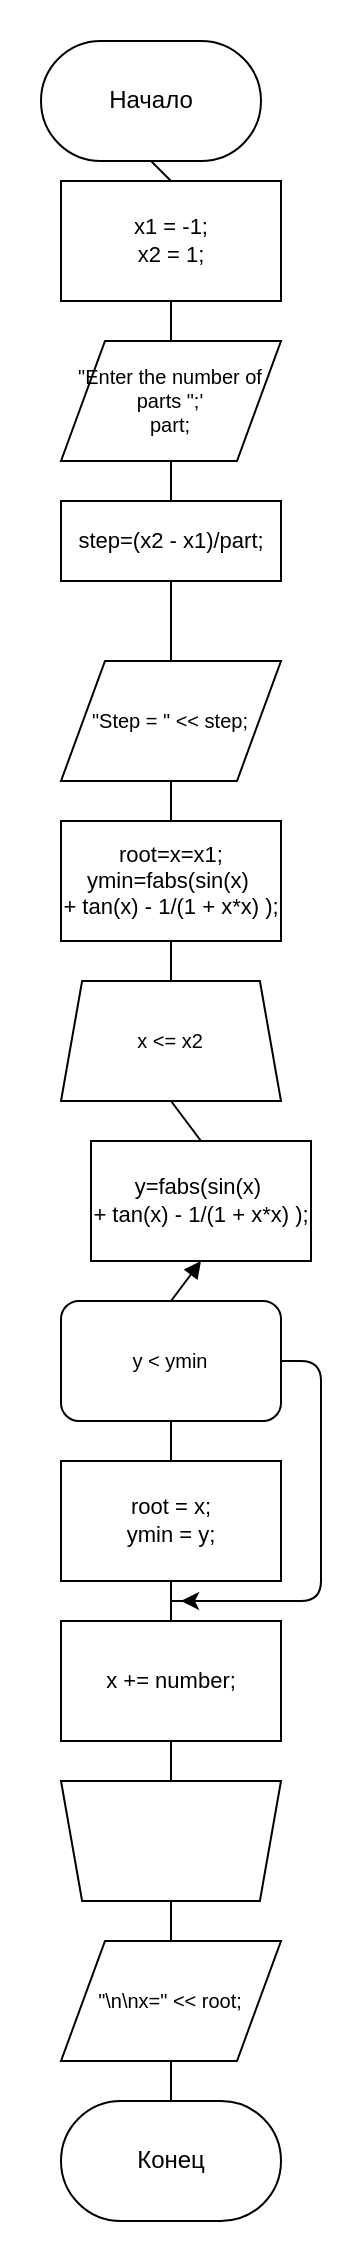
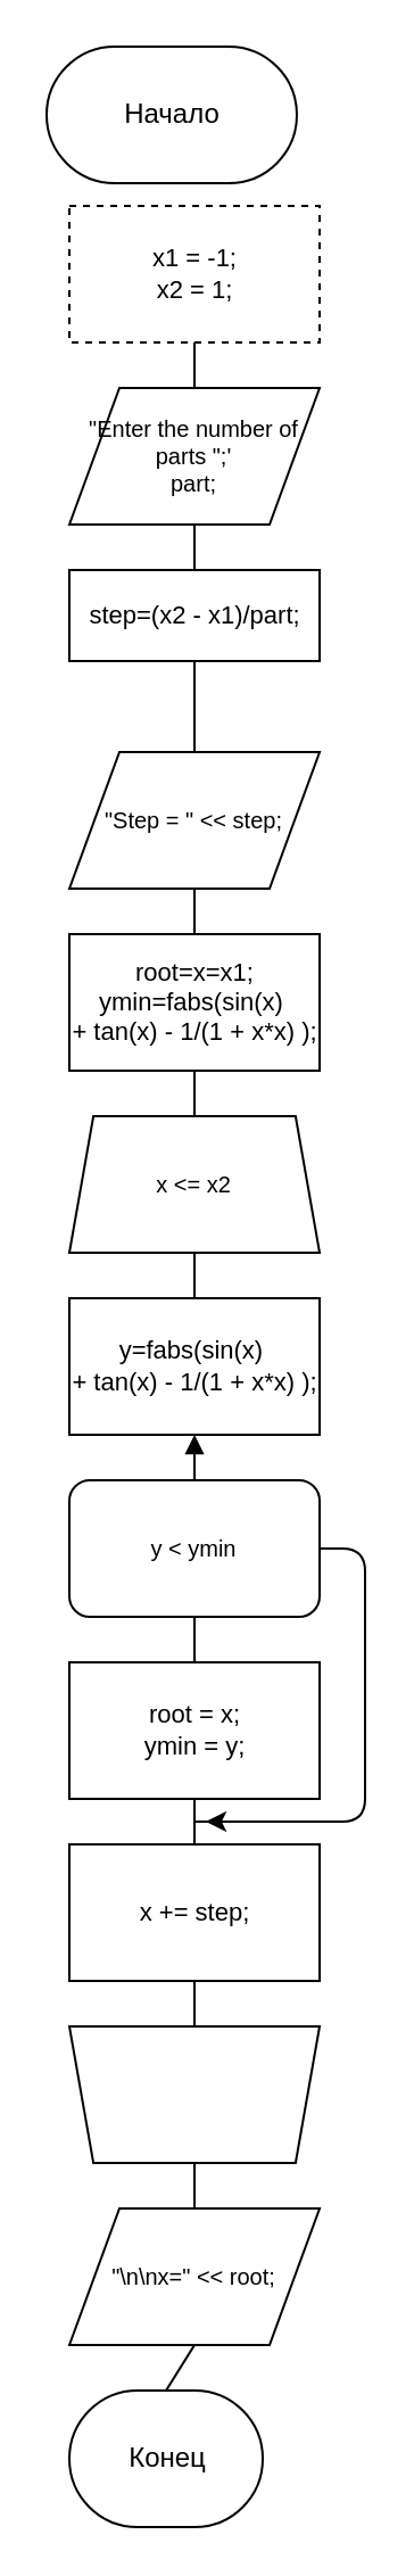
- <mxCell id="4" value="" style="endArrow=none;html=1;fontSize=11;entryX=0.5;entryY=0.5;entryDx=0;entryDy=30;entryPerimeter=0;exitX=0.5;exitY=0;exitDx=0;exitDy=0;" edge="1" parent="1" source="3" target="2"><mxGeometry width="50" height="50" relative="1" as="geometry"><mxPoint x="-80" y="150" as="sourcePoint" /><mxPoint x="-30" y="100" as="targetPoint" /></mxGeometry></mxCell>
- <mxCell id="3" value="x1 = -1;&lt;br&gt;x2 = 1;" style="html=1;dashed=0;whitespace=wrap;fontSize=11;" vertex="1" parent="1"><mxGeometry x="30" y="90" width="110" height="60" as="geometry" /></mxCell>
+ <mxCell id="3" value="x1 = -1;&lt;br&gt;x2 = 1;" style="html=1;dashed=1;whitespace=wrap;fontSize=11;" vertex="1" parent="1"><mxGeometry x="30" y="90" width="110" height="60" as="geometry" /></mxCell>
- <mxCell id="15" value="&lt;div&gt;&lt;span&gt;y=fabs(sin(x)&amp;nbsp;&lt;/span&gt;&lt;br&gt;&lt;/div&gt;&lt;div&gt;+ tan(x)&amp;nbsp;&lt;span&gt;- 1/(1 + x*x) );&lt;/span&gt;&lt;/div&gt;" style="html=1;dashed=0;whitespace=wrap;fontSize=11;" vertex="1" parent="1"><mxGeometry x="45" y="570" width="110" height="60" as="geometry" /></mxCell>
+ <mxCell id="15" value="&lt;div&gt;&lt;span&gt;y=fabs(sin(x)&amp;nbsp;&lt;/span&gt;&lt;br&gt;&lt;/div&gt;&lt;div&gt;+ tan(x)&amp;nbsp;&lt;span&gt;- 1/(1 + x*x) );&lt;/span&gt;&lt;/div&gt;" style="html=1;dashed=0;whitespace=wrap;fontSize=11;" vertex="1" parent="1"><mxGeometry x="30" y="570" width="110" height="60" as="geometry" /></mxCell>
- <mxCell id="22" value="x += number;" style="html=1;dashed=0;whitespace=wrap;fontSize=11;" vertex="1" parent="1"><mxGeometry x="30" y="810" width="110" height="60" as="geometry" /></mxCell>
+ <mxCell id="22" value="x += step;" style="html=1;dashed=0;whitespace=wrap;fontSize=11;" vertex="1" parent="1"><mxGeometry x="30" y="810" width="110" height="60" as="geometry" /></mxCell>
- <mxCell id="29" value="Конец" style="html=1;dashed=0;whitespace=wrap;shape=mxgraph.dfd.start" vertex="1" parent="1"><mxGeometry x="30" y="1050" width="110" height="60" as="geometry" /></mxCell>
+ <mxCell id="29" value="Конец" style="html=1;dashed=0;whitespace=wrap;shape=mxgraph.dfd.start" vertex="1" parent="1"><mxGeometry x="30" y="1050" width="85" height="60" as="geometry" /></mxCell>
